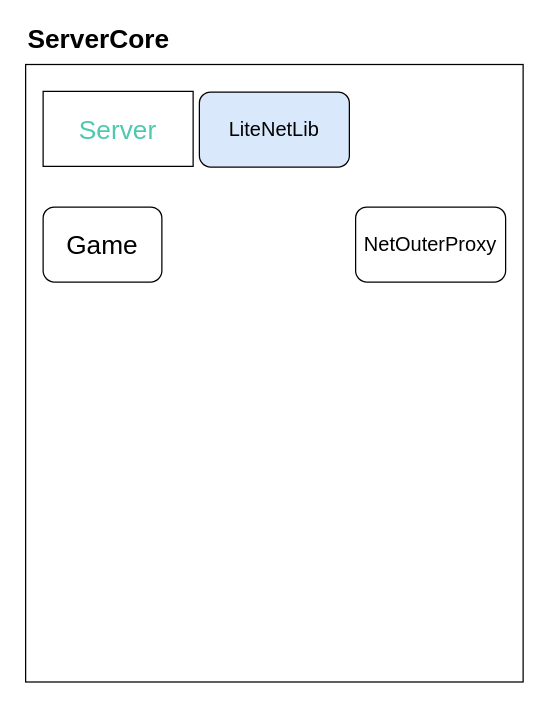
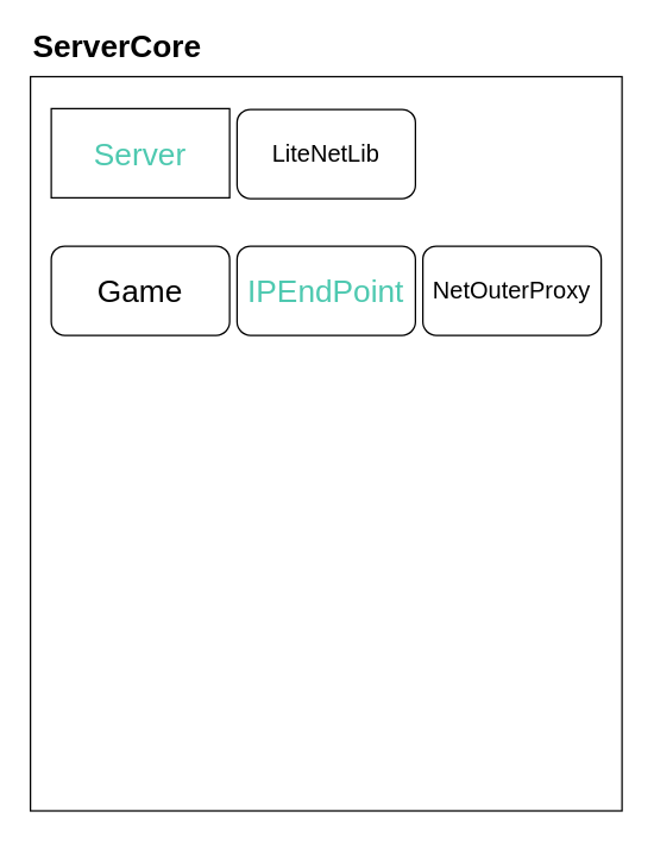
- <mxCell id="8" value="LiteNetLib" style="rounded=1;whiteSpace=wrap;html=1;fontSize=16;fontColor=#000000;fillColor=#dae8fc;" parent="1" vertex="1"><mxGeometry x="159" y="73" width="120" height="60" as="geometry" /></mxCell>
+ <mxCell id="8" value="LiteNetLib" style="rounded=1;whiteSpace=wrap;html=1;fontSize=16;fontColor=#000000;" parent="1" vertex="1"><mxGeometry x="159" y="73" width="120" height="60" as="geometry" /></mxCell>
- <mxCell id="5" value="Game" style="rounded=1;whiteSpace=wrap;html=1;fontSize=21;fontColor=#000000;" parent="1" vertex="1"><mxGeometry x="34" y="165" width="95" height="60" as="geometry" /></mxCell>
+ <mxCell id="5" value="Game" style="rounded=1;whiteSpace=wrap;html=1;fontSize=21;fontColor=#000000;" parent="1" vertex="1"><mxGeometry x="34" y="165" width="120" height="60" as="geometry" /></mxCell>
+ <mxCell id="6" value="&lt;font color=&quot;#4ec9b0&quot;&gt;IPEndPoint&lt;br&gt;&lt;/font&gt;" style="rounded=1;whiteSpace=wrap;html=1;fontSize=21;fontColor=#000000;" parent="1" vertex="1"><mxGeometry x="159" y="165" width="120" height="60" as="geometry" /></mxCell>
